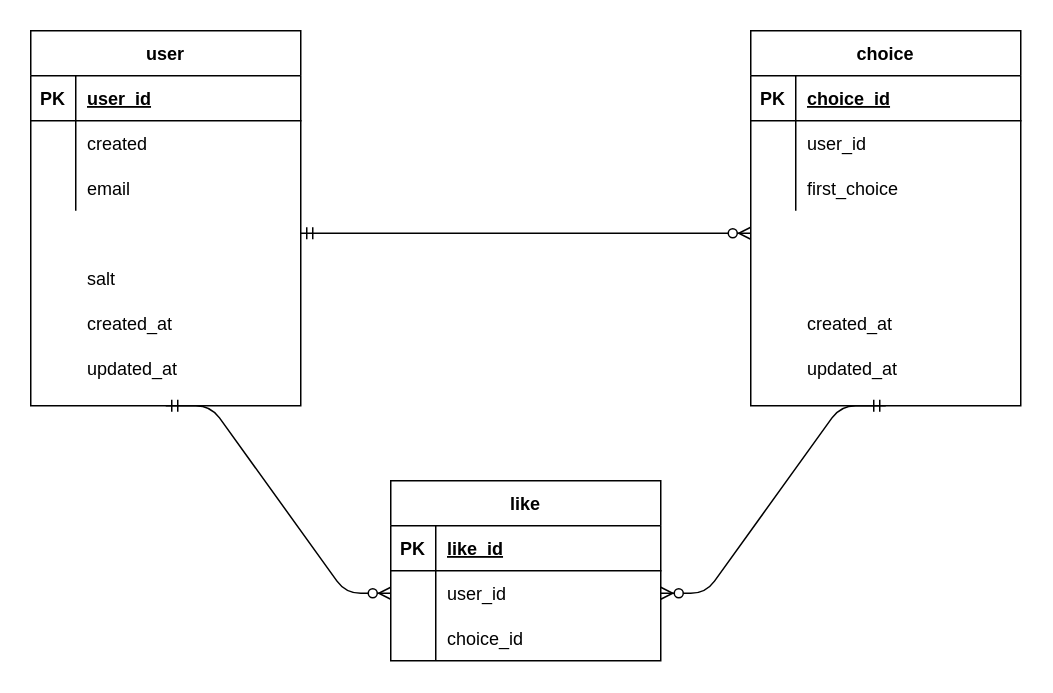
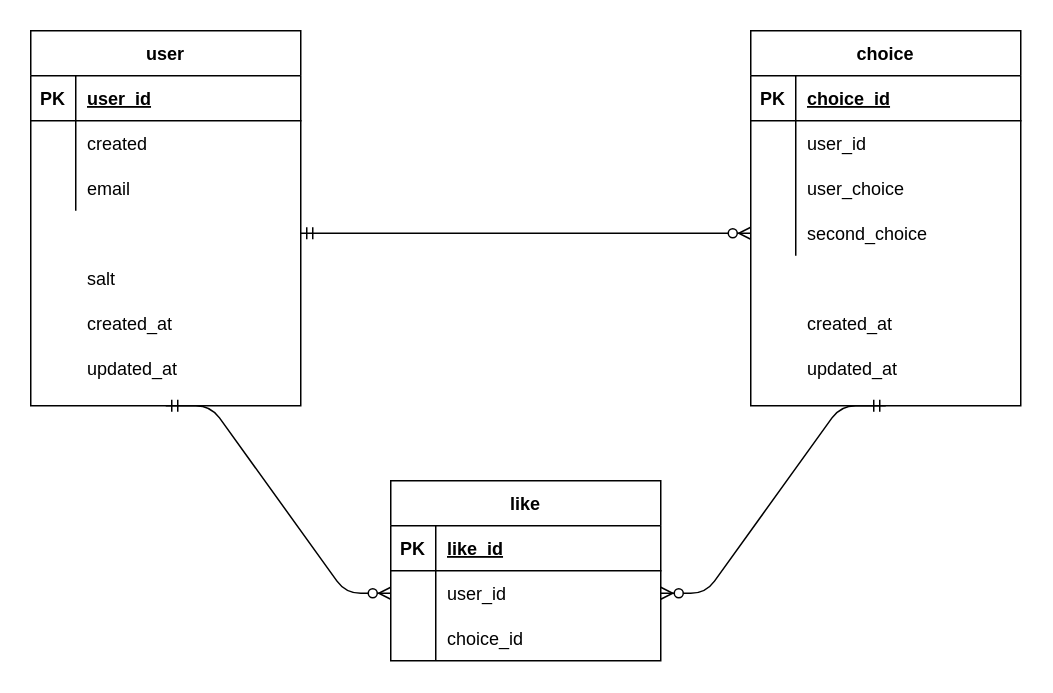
- <mxCell id="25" value="first_choice" style="shape=partialRectangle;connectable=0;fillColor=none;top=0;left=0;bottom=0;right=0;align=left;spacingLeft=6;overflow=hidden;" vertex="1" parent="23"><mxGeometry x="30" width="150" height="30" as="geometry" /></mxCell>
+ <mxCell id="25" value="user_choice" style="shape=partialRectangle;connectable=0;fillColor=none;top=0;left=0;bottom=0;right=0;align=left;spacingLeft=6;overflow=hidden;" vertex="1" parent="23"><mxGeometry x="30" width="150" height="30" as="geometry" /></mxCell>
+ <mxCell id="28" value="second_choice" style="shape=partialRectangle;connectable=0;fillColor=none;top=0;left=0;bottom=0;right=0;align=left;spacingLeft=6;overflow=hidden;" vertex="1" parent="26"><mxGeometry x="30" width="150" height="30" as="geometry" /></mxCell>
